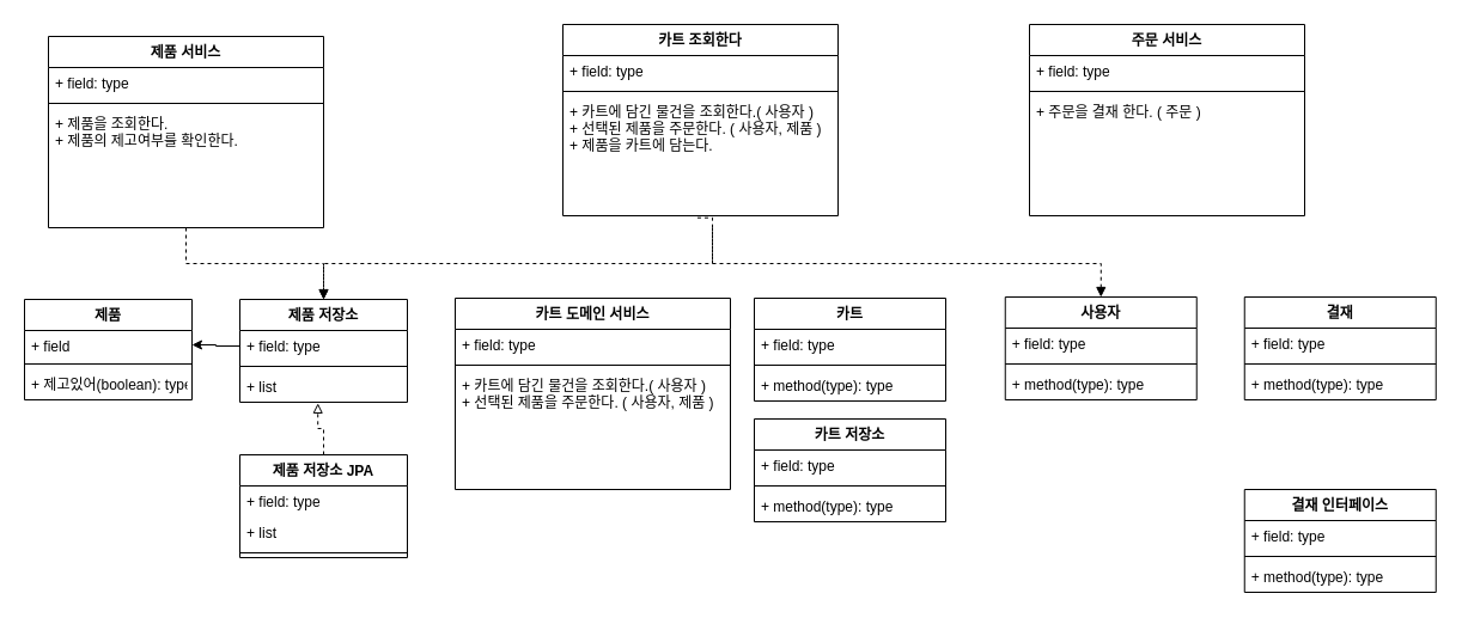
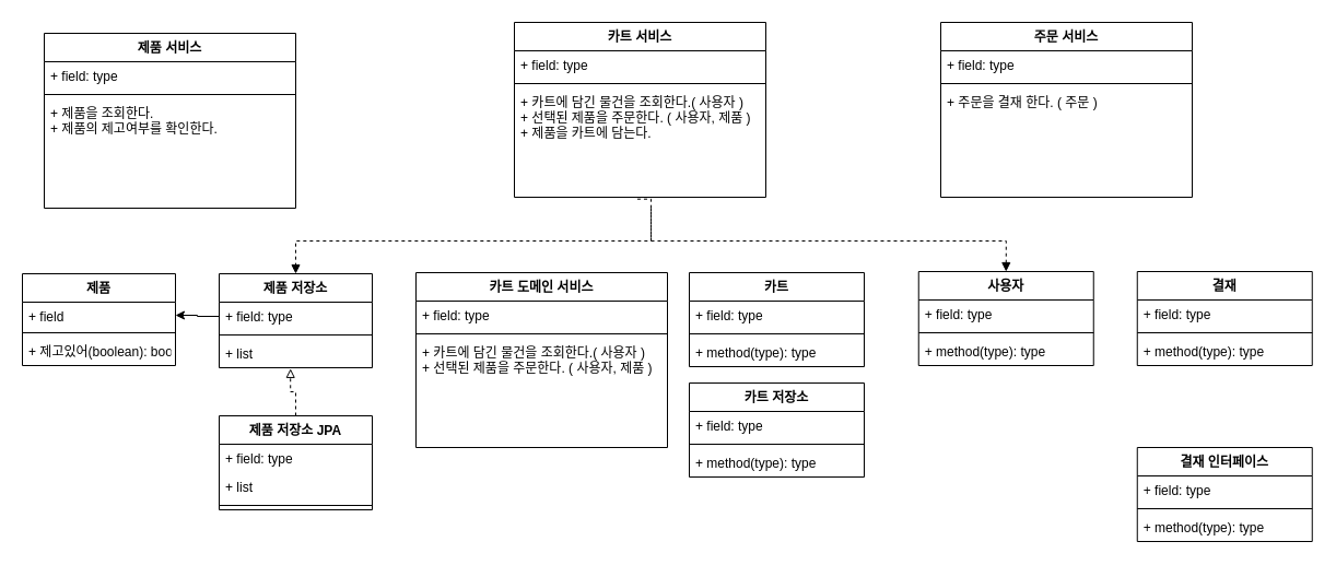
- <mxCell id="23" value="카트 조회한다" style="swimlane;fontStyle=1;align=center;verticalAlign=top;childLayout=stackLayout;horizontal=1;startSize=26;horizontalStack=0;resizeParent=1;resizeParentMax=0;resizeLast=0;collapsible=1;marginBottom=0;" vertex="1" parent="1"><mxGeometry x="470" y="20" width="230" height="160" as="geometry" /></mxCell>
+ <mxCell id="23" value="카트 서비스" style="swimlane;fontStyle=1;align=center;verticalAlign=top;childLayout=stackLayout;horizontal=1;startSize=26;horizontalStack=0;resizeParent=1;resizeParentMax=0;resizeLast=0;collapsible=1;marginBottom=0;" vertex="1" parent="1"><mxGeometry x="470" y="20" width="230" height="160" as="geometry" /></mxCell>
- <mxCell id="18" style="edgeStyle=orthogonalEdgeStyle;rounded=0;orthogonalLoop=1;jettySize=auto;html=1;entryX=0.5;entryY=0;entryDx=0;entryDy=0;dashed=1;" edge="1" parent="1" source="19" target="31"><mxGeometry relative="1" as="geometry" /></mxCell>
- <mxCell id="5" value="+ 제고있어(boolean): type" style="text;strokeColor=none;fillColor=none;align=left;verticalAlign=top;spacingLeft=4;spacingRight=4;overflow=hidden;rotatable=0;points=[[0,0.5],[1,0.5]];portConstraint=eastwest;" vertex="1" parent="2"><mxGeometry y="58" width="140" height="26" as="geometry" /></mxCell>
+ <mxCell id="5" value="+ 제고있어(boolean): boolean" style="text;strokeColor=none;fillColor=none;align=left;verticalAlign=top;spacingLeft=4;spacingRight=4;overflow=hidden;rotatable=0;points=[[0,0.5],[1,0.5]];portConstraint=eastwest;" vertex="1" parent="2"><mxGeometry y="58" width="140" height="26" as="geometry" /></mxCell>
